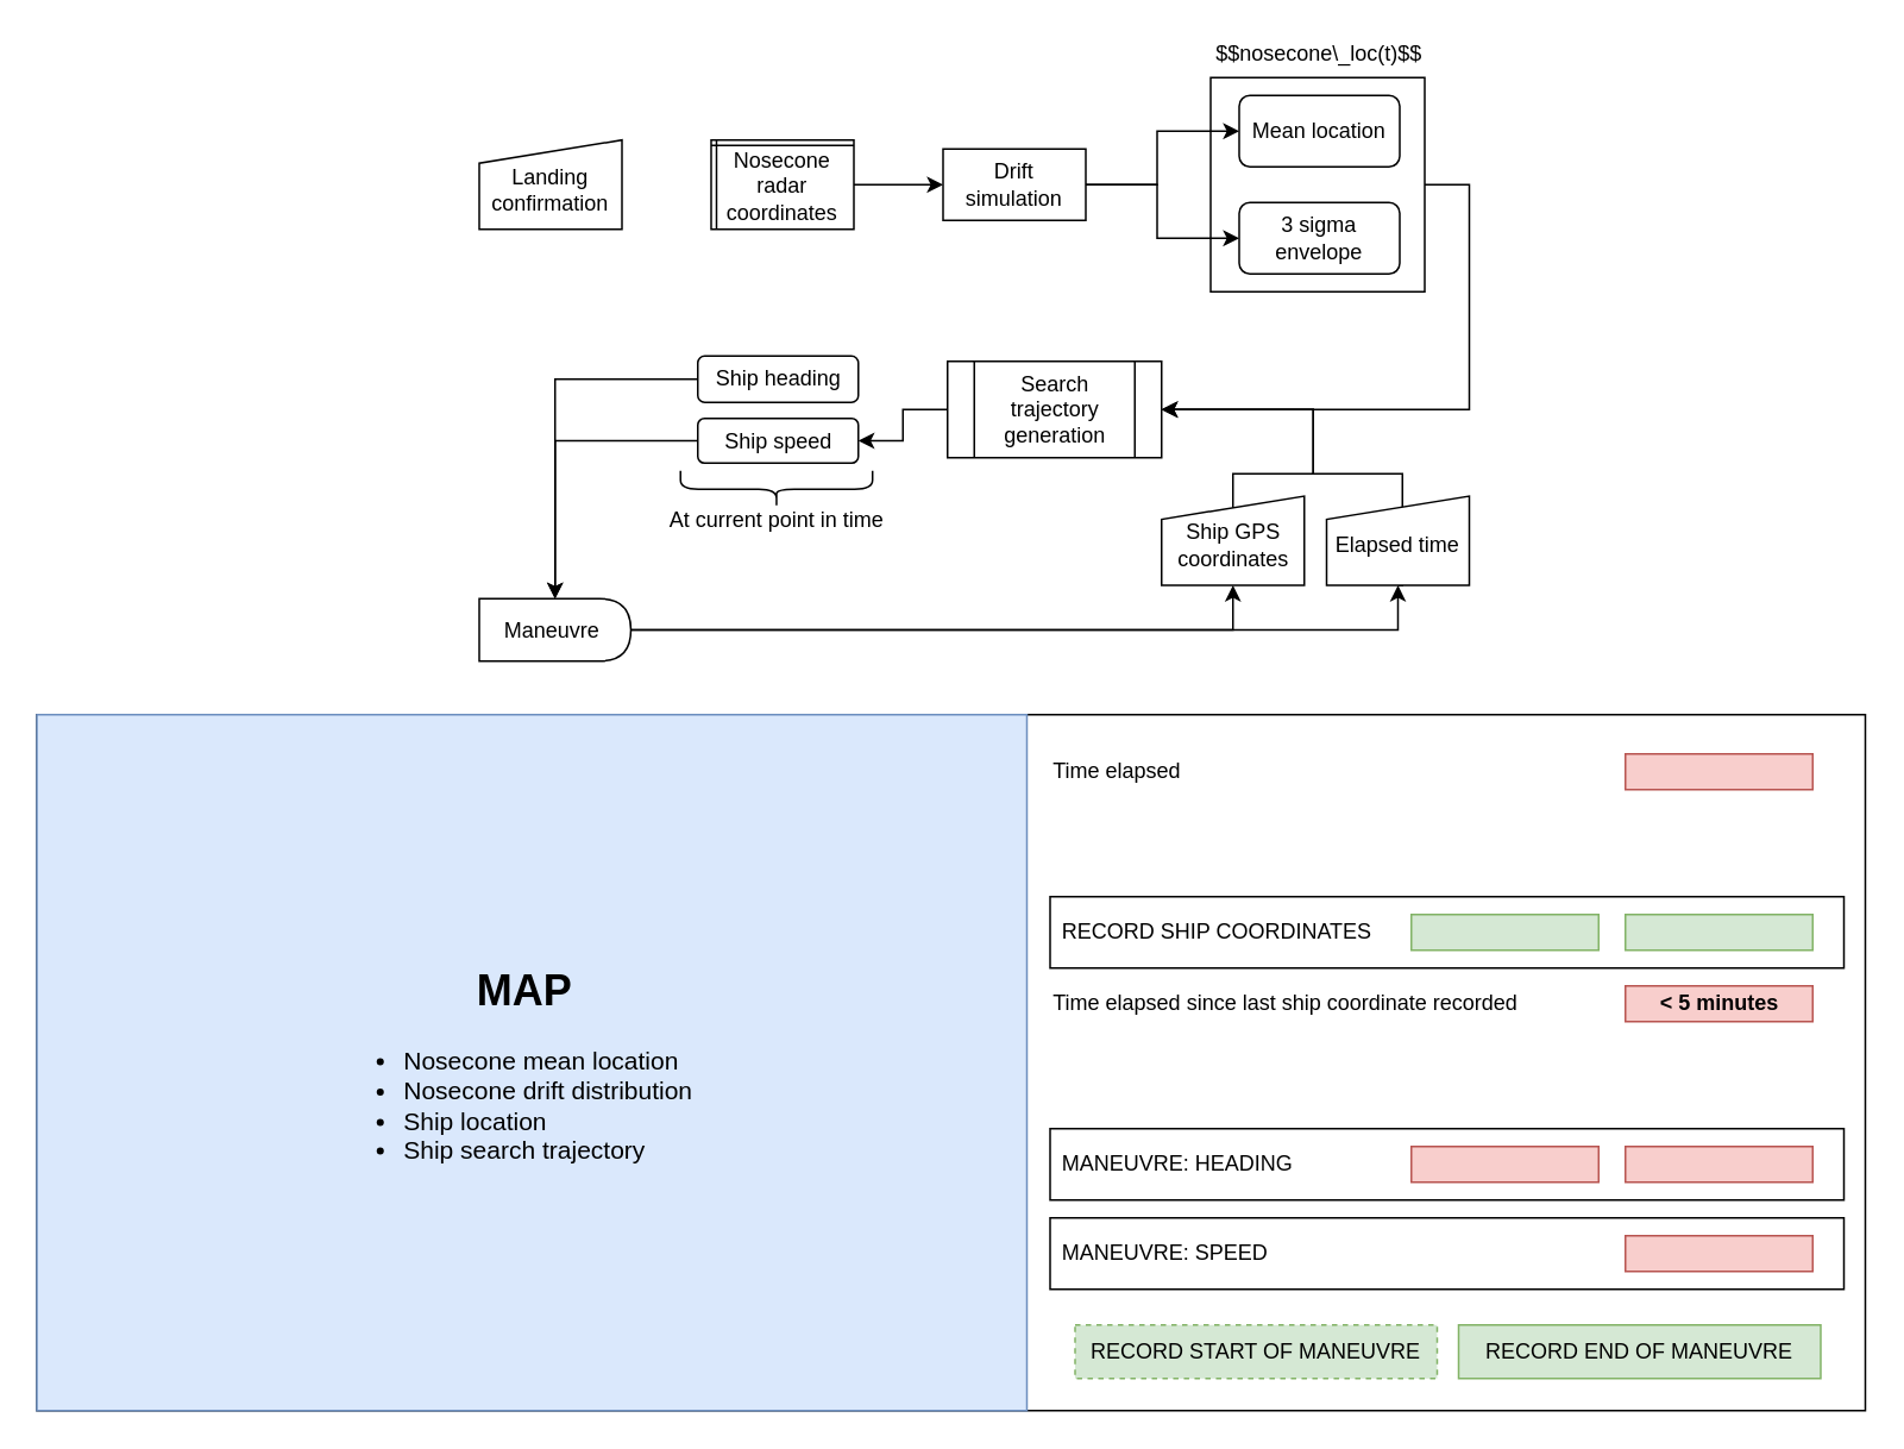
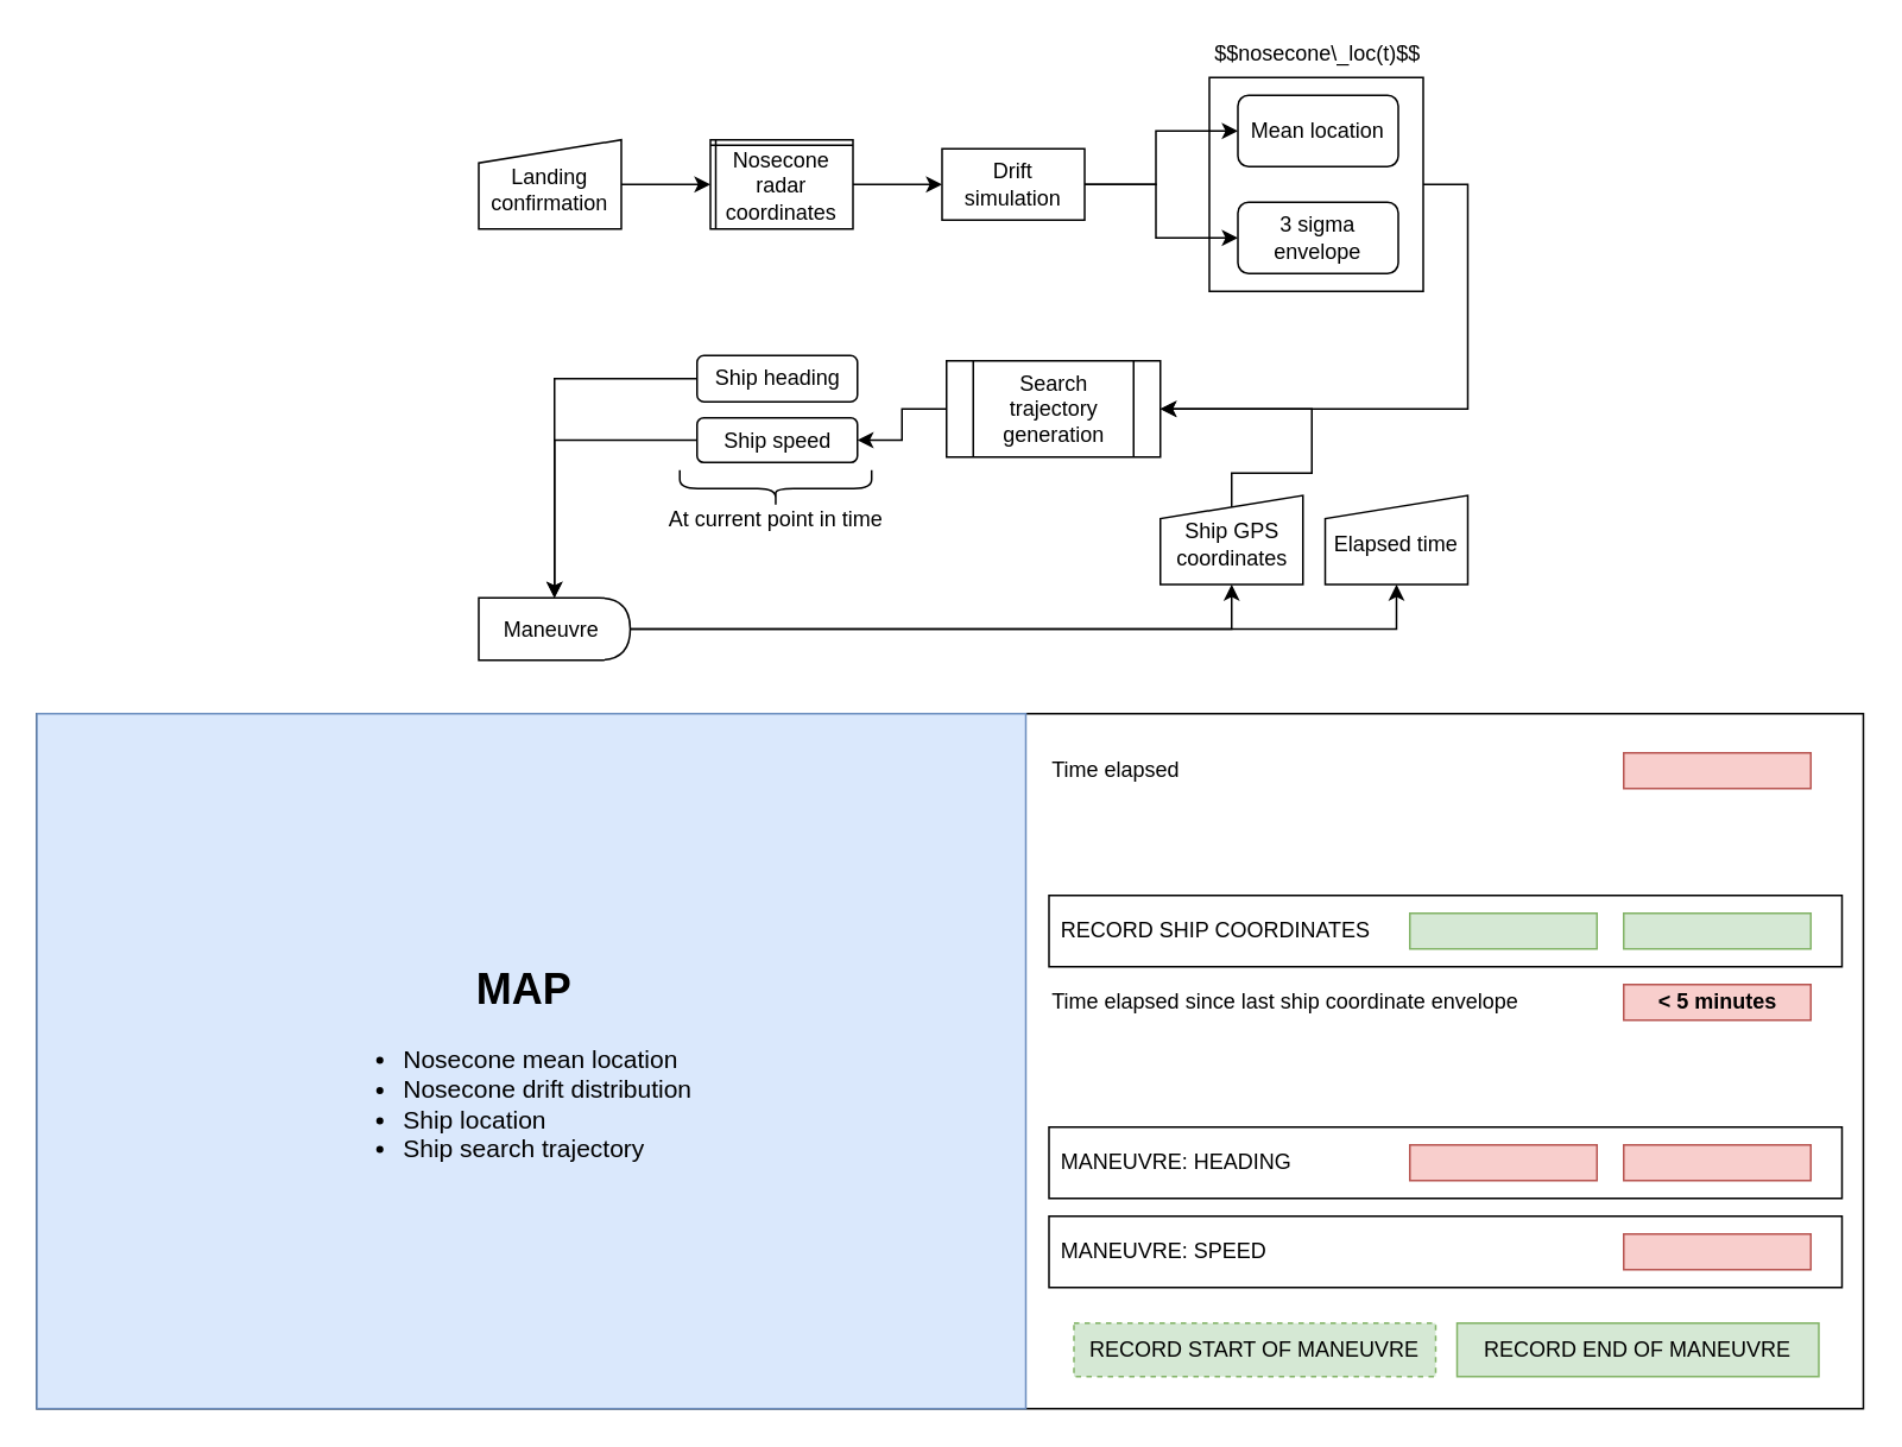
+ <mxCell id="16" style="edgeStyle=orthogonalEdgeStyle;rounded=0;orthogonalLoop=1;jettySize=auto;html=1;exitX=1;exitY=0.5;exitDx=0;exitDy=0;entryX=0;entryY=0.5;entryDx=0;entryDy=0;" edge="1" parent="1" source="17" target="9"><mxGeometry relative="1" as="geometry" /></mxCell>
- <mxCell id="29" style="edgeStyle=orthogonalEdgeStyle;rounded=0;orthogonalLoop=1;jettySize=auto;html=1;exitX=0.5;exitY=1;exitDx=0;exitDy=0;entryX=1;entryY=0.5;entryDx=0;entryDy=0;" edge="1" parent="1" source="30" target="28"><mxGeometry relative="1" as="geometry"><Array as="points"><mxPoint x="785.5" y="265" /><mxPoint x="735.5" y="265" /><mxPoint x="735.5" y="229" /></Array></mxGeometry></mxCell>
- <mxCell id="35" value="Time elapsed since last ship coordinate recorded" style="text;html=1;strokeColor=none;fillColor=none;align=left;verticalAlign=middle;whiteSpace=wrap;rounded=0;" vertex="1" parent="1"><mxGeometry x="588" y="552" width="301" height="20" as="geometry" /></mxCell>
+ <mxCell id="35" value="Time elapsed since last ship coordinate envelope" style="text;html=1;strokeColor=none;fillColor=none;align=left;verticalAlign=middle;whiteSpace=wrap;rounded=0;" vertex="1" parent="1"><mxGeometry x="588" y="552" width="301" height="20" as="geometry" /></mxCell>
